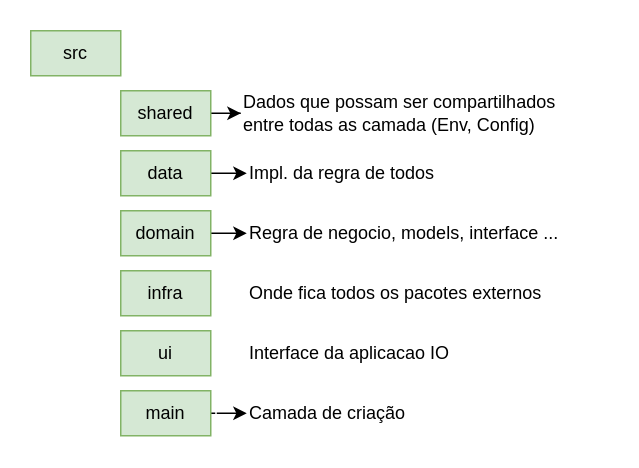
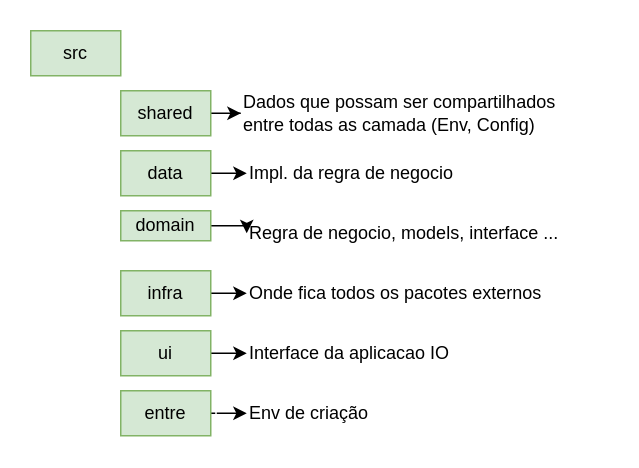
- <mxCell id="17" value="Impl. da regra de todos" style="text;html=1;align=left;verticalAlign=middle;whiteSpace=wrap;rounded=0;" vertex="1" parent="1"><mxGeometry x="164" y="100" width="240" height="30" as="geometry" /></mxCell>
+ <mxCell id="17" value="Impl. da regra de negocio" style="text;html=1;align=left;verticalAlign=middle;whiteSpace=wrap;rounded=0;" vertex="1" parent="1"><mxGeometry x="164" y="100" width="240" height="30" as="geometry" /></mxCell>
- <mxCell id="8" value="domain" style="text;html=1;align=center;verticalAlign=middle;whiteSpace=wrap;rounded=0;fillColor=#d5e8d4;strokeColor=#82b366;" vertex="1" parent="1"><mxGeometry x="80" y="140" width="60" height="30" as="geometry" /></mxCell>
+ <mxCell id="8" value="domain" style="text;html=1;align=center;verticalAlign=middle;whiteSpace=wrap;rounded=0;fillColor=#d5e8d4;strokeColor=#82b366;" vertex="1" parent="1"><mxGeometry x="80" y="140" width="60" height="20" as="geometry" /></mxCell>
+ <mxCell id="9" style="edgeStyle=orthogonalEdgeStyle;rounded=0;orthogonalLoop=1;jettySize=auto;html=1;entryX=0;entryY=0.5;entryDx=0;entryDy=0;" edge="1" parent="1" source="10" target="19"><mxGeometry relative="1" as="geometry" /></mxCell>
+ <mxCell id="11" style="edgeStyle=orthogonalEdgeStyle;rounded=0;orthogonalLoop=1;jettySize=auto;html=1;entryX=0;entryY=0.5;entryDx=0;entryDy=0;" edge="1" parent="1" source="12" target="18"><mxGeometry relative="1" as="geometry" /></mxCell>
- <mxCell id="14" value="main" style="text;html=1;align=center;verticalAlign=middle;whiteSpace=wrap;rounded=0;fillColor=#d5e8d4;strokeColor=#82b366;" vertex="1" parent="1"><mxGeometry x="80" y="260" width="60" height="30" as="geometry" /></mxCell>
+ <mxCell id="14" value="entre" style="text;html=1;align=center;verticalAlign=middle;whiteSpace=wrap;rounded=0;fillColor=#d5e8d4;strokeColor=#82b366;" vertex="1" parent="1"><mxGeometry x="80" y="260" width="60" height="30" as="geometry" /></mxCell>
- <mxCell id="20" value="Camada de criação" style="text;html=1;align=left;verticalAlign=middle;whiteSpace=wrap;rounded=0;" vertex="1" parent="1"><mxGeometry x="164" y="260" width="240" height="30" as="geometry" /></mxCell>
+ <mxCell id="20" value="Env de criação" style="text;html=1;align=left;verticalAlign=middle;whiteSpace=wrap;rounded=0;" vertex="1" parent="1"><mxGeometry x="164" y="260" width="240" height="30" as="geometry" /></mxCell>
